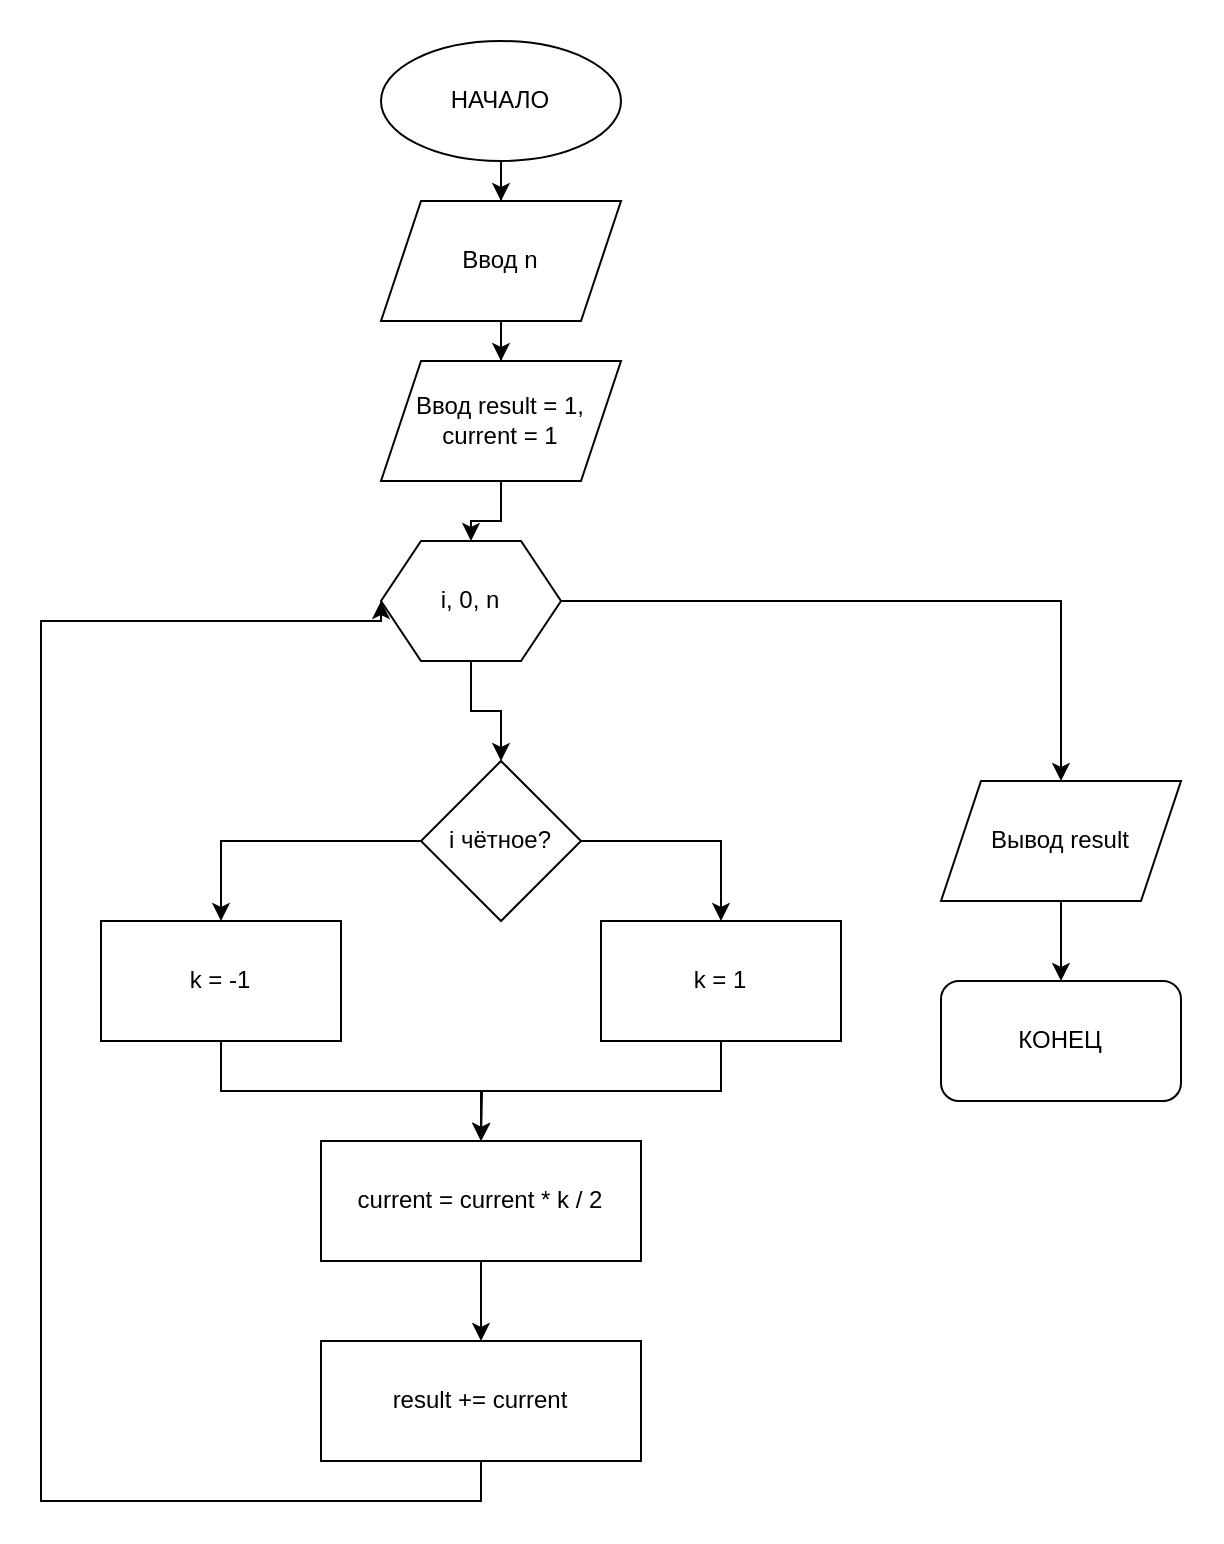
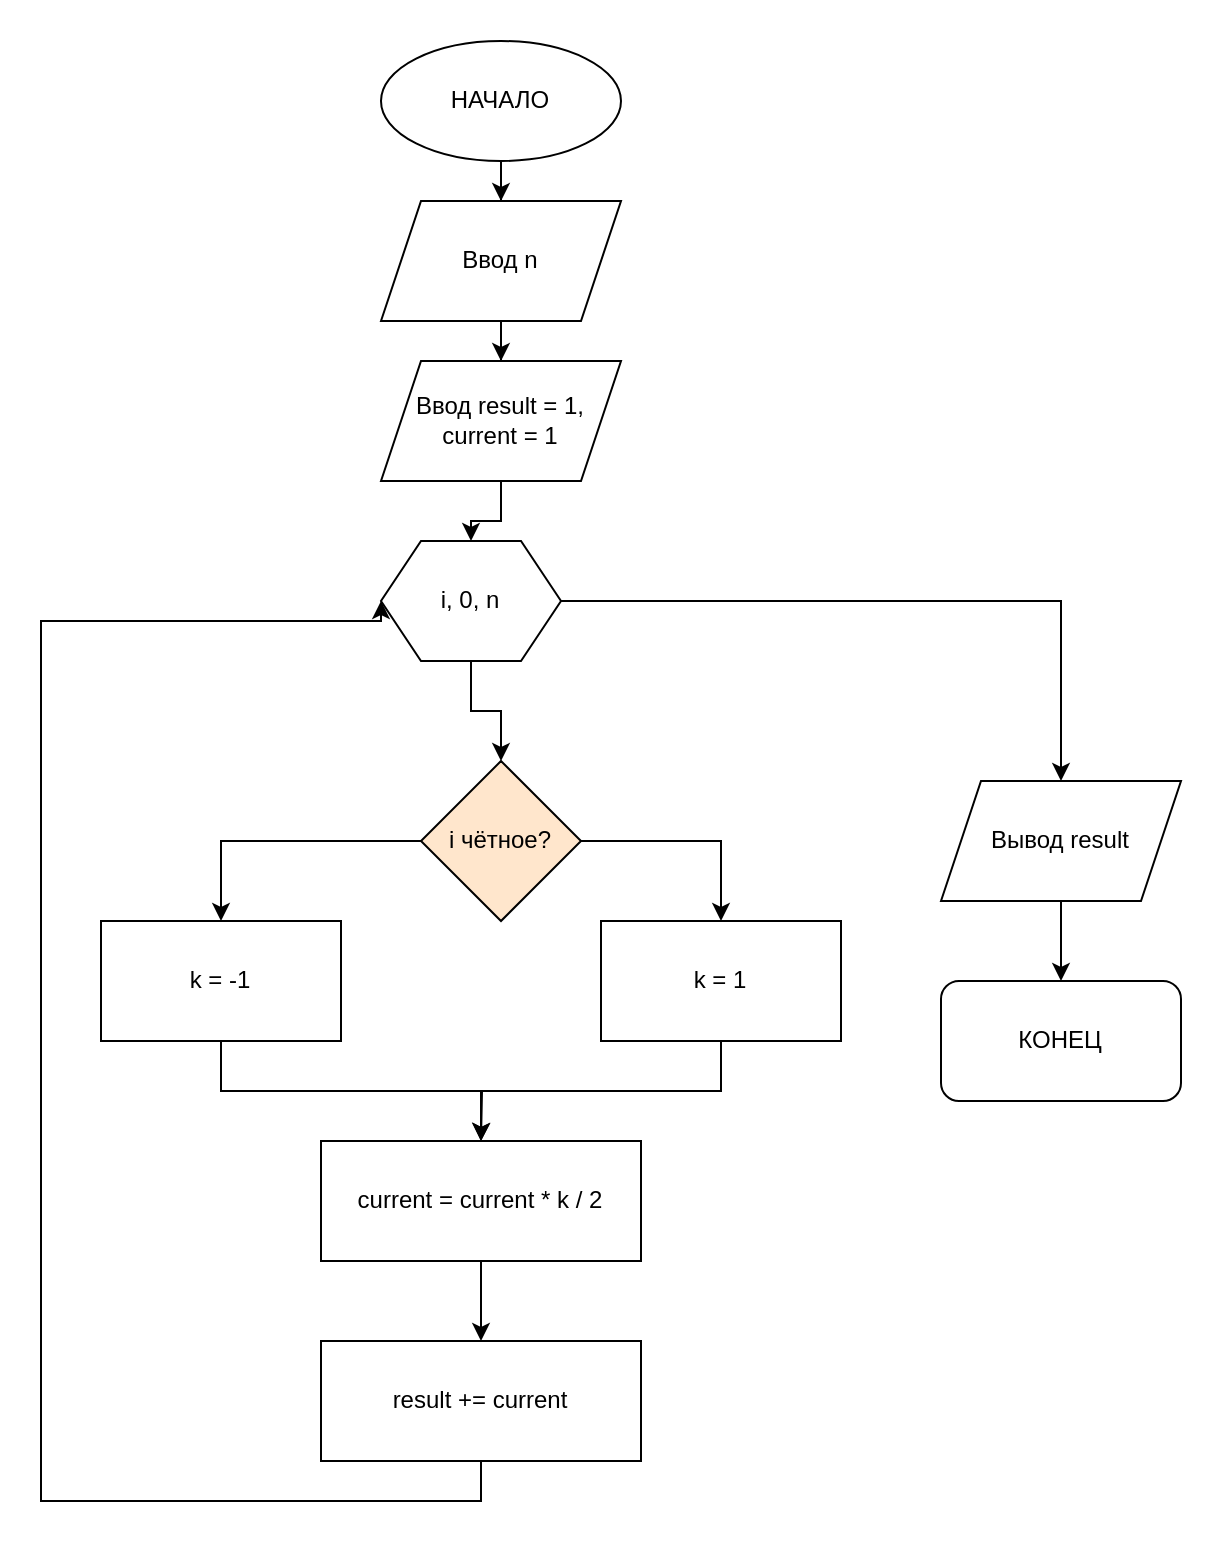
- <mxCell id="13" value="i чётное?" style="rhombus;whiteSpace=wrap;html=1;" vertex="1" parent="1"><mxGeometry x="210" y="380" width="80" height="80" as="geometry" /></mxCell>
+ <mxCell id="13" value="i чётное?" style="rhombus;whiteSpace=wrap;html=1;fillColor=#ffe6cc;" vertex="1" parent="1"><mxGeometry x="210" y="380" width="80" height="80" as="geometry" /></mxCell>
